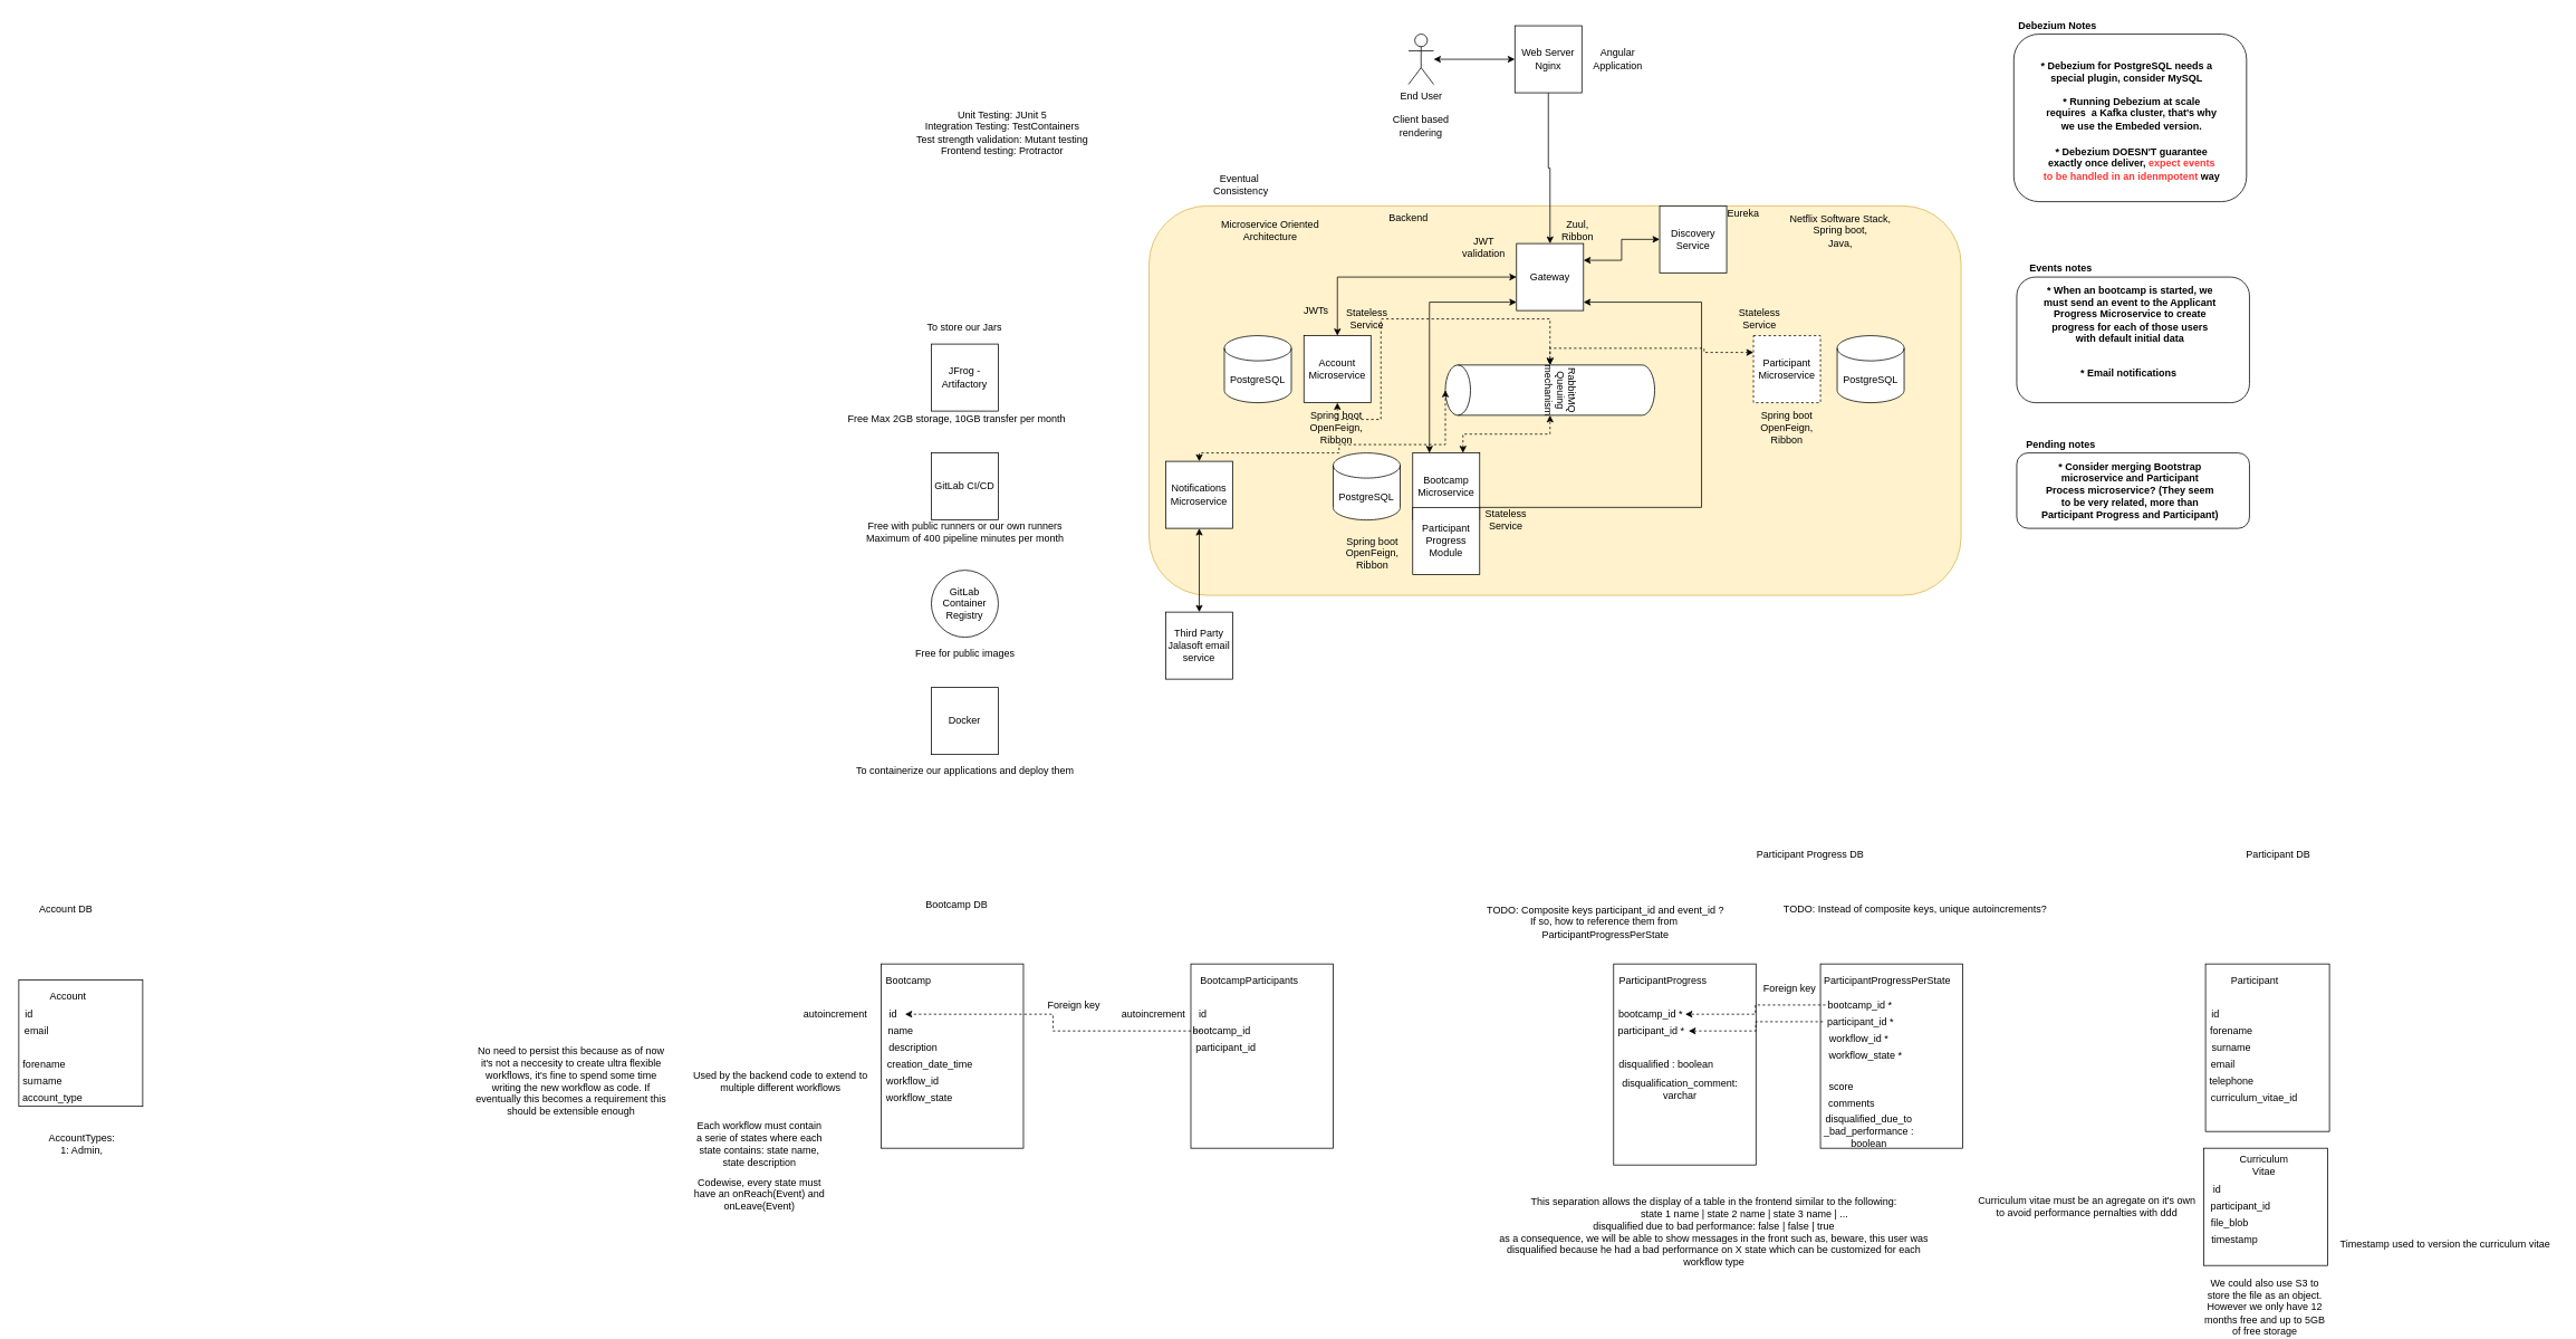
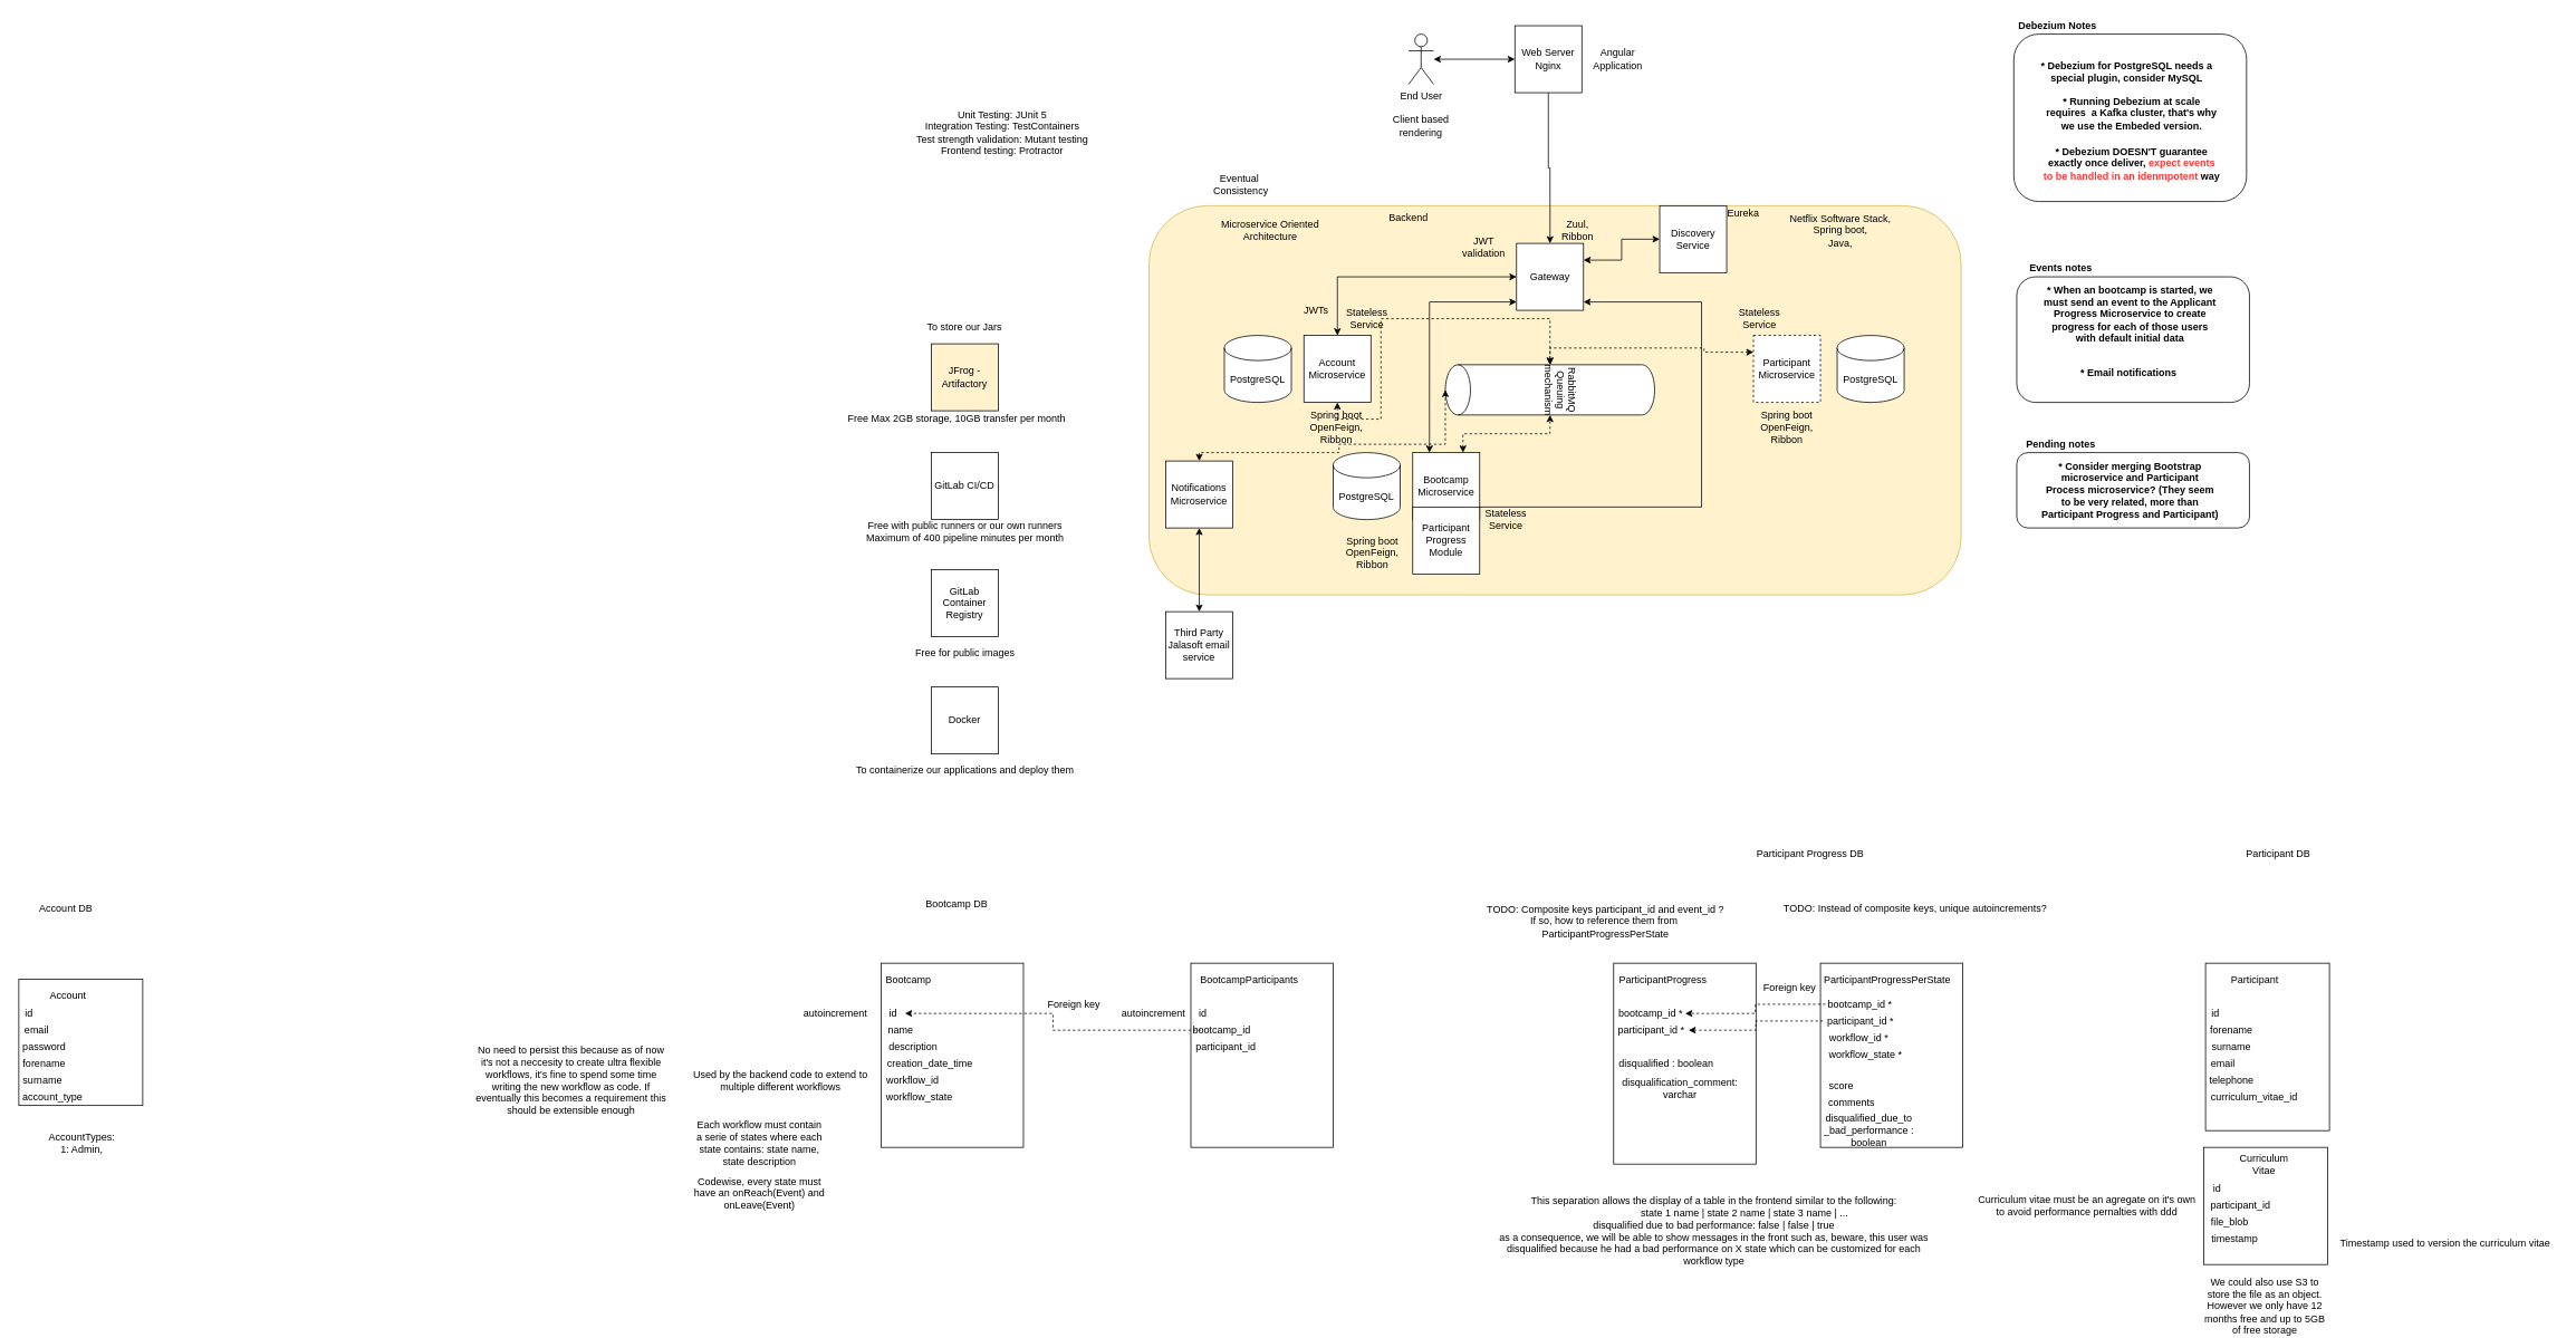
- <mxCell id="54" value="&lt;font color=&quot;#000000&quot;&gt;JFrog - Artifactory&lt;/font&gt;" style="whiteSpace=wrap;html=1;aspect=fixed;fontColor=#FF3333;" parent="1" vertex="1"><mxGeometry x="1112" y="410" width="80" height="80" as="geometry" /></mxCell>
+ <mxCell id="54" value="&lt;font color=&quot;#000000&quot;&gt;JFrog - Artifactory&lt;/font&gt;" style="whiteSpace=wrap;html=1;aspect=fixed;fontColor=#FF3333;fillColor=#fff2cc;" parent="1" vertex="1"><mxGeometry x="1112" y="410" width="80" height="80" as="geometry" /></mxCell>
- <mxCell id="57" value="&lt;font color=&quot;#000000&quot;&gt;GitLab Container Registry&lt;/font&gt;" style="ellipse;whiteSpace=wrap;html=1;aspect=fixed;fontColor=#FF3333;" parent="1" vertex="1"><mxGeometry x="1112" y="680" width="80" height="80" as="geometry" /></mxCell>
+ <mxCell id="57" value="&lt;font color=&quot;#000000&quot;&gt;GitLab Container Registry&lt;/font&gt;" style="whiteSpace=wrap;html=1;aspect=fixed;fontColor=#FF3333;" parent="1" vertex="1"><mxGeometry x="1112" y="680" width="80" height="80" as="geometry" /></mxCell>
+ <mxCell id="132" value="password" style="text;html=1;strokeColor=none;fillColor=none;align=center;verticalAlign=middle;whiteSpace=wrap;rounded=0;" parent="1" vertex="1"><mxGeometry x="35" y="1240" width="35" height="20" as="geometry" /></mxCell>
